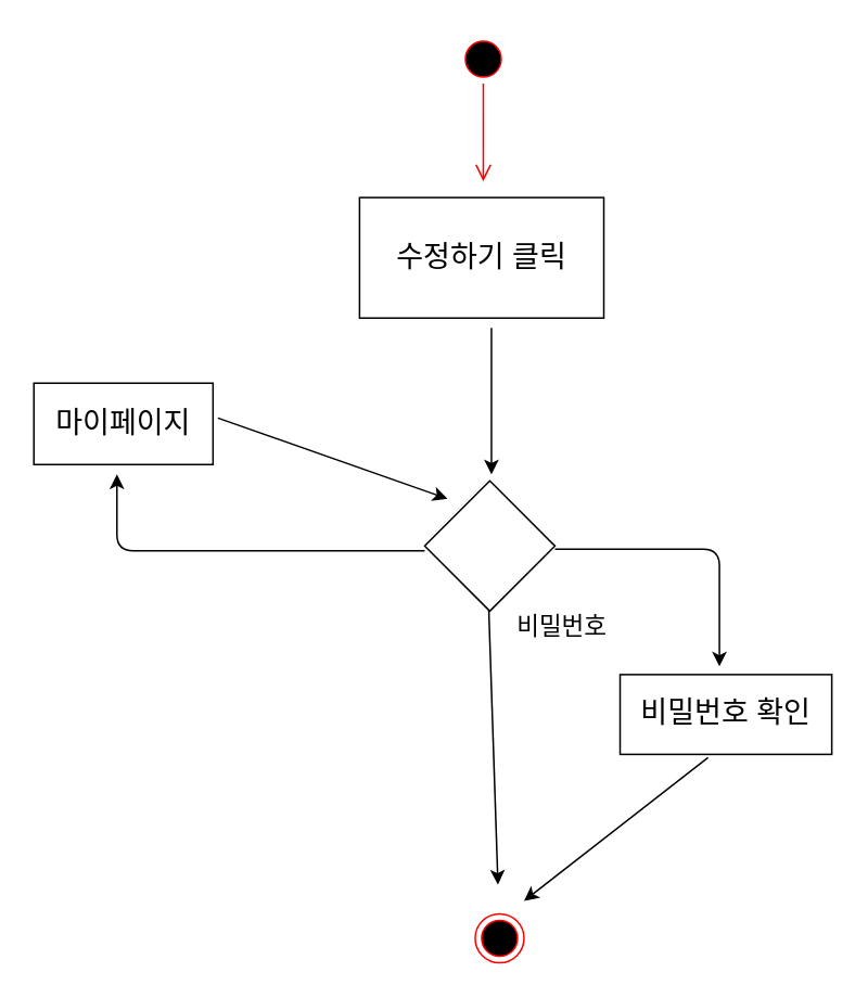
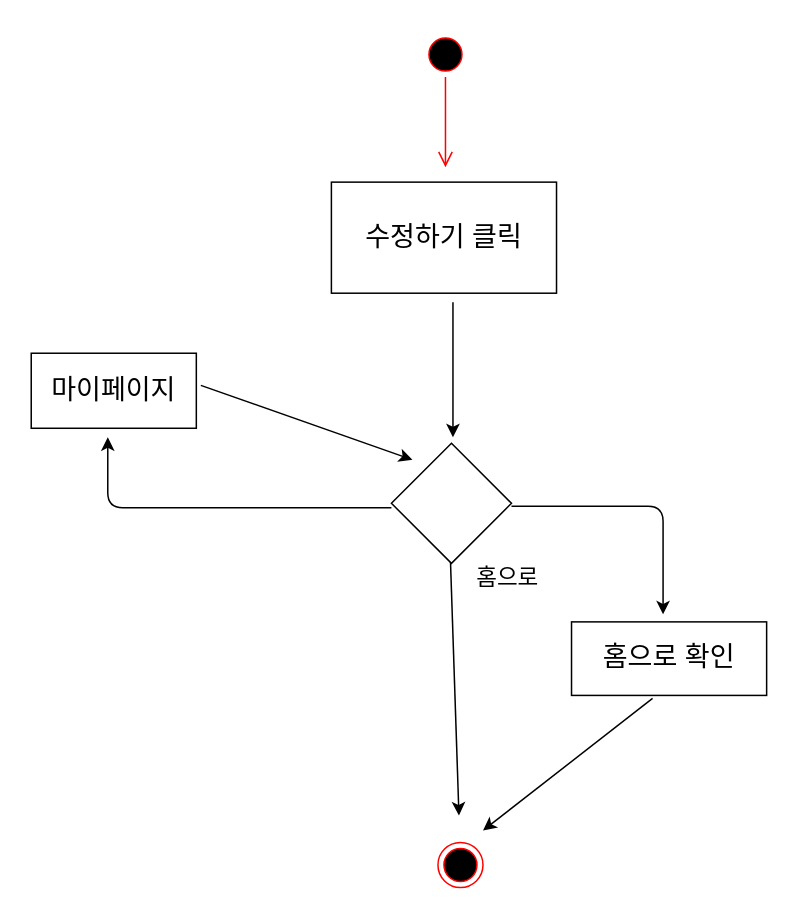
- <mxCell id="13" value="비밀번호" style="text;strokeColor=none;fillColor=none;align=left;verticalAlign=top;spacingLeft=4;spacingRight=4;overflow=hidden;rotatable=0;points=[[0,0.5],[1,0.5]];portConstraint=eastwest;fontSize=15;" vertex="1" parent="1"><mxGeometry x="311.286" y="368.857" width="71" height="37" as="geometry" /></mxCell>
+ <mxCell id="13" value="홈으로" style="text;strokeColor=none;fillColor=none;align=left;verticalAlign=top;spacingLeft=4;spacingRight=4;overflow=hidden;rotatable=0;points=[[0,0.5],[1,0.5]];portConstraint=eastwest;fontSize=15;" vertex="1" parent="1"><mxGeometry x="311.286" y="368.857" width="71" height="37" as="geometry" /></mxCell>
- <mxCell id="15" value="&lt;span style=&quot;font-size: 18px&quot;&gt;비밀번호 확인&lt;/span&gt;" style="html=1;" vertex="1" parent="1"><mxGeometry x="380.286" y="413.857" width="130" height="49" as="geometry" /></mxCell>
+ <mxCell id="15" value="&lt;span style=&quot;font-size: 18px&quot;&gt;홈으로 확인&lt;/span&gt;" style="html=1;" vertex="1" parent="1"><mxGeometry x="380.286" y="413.857" width="130" height="49" as="geometry" /></mxCell>
